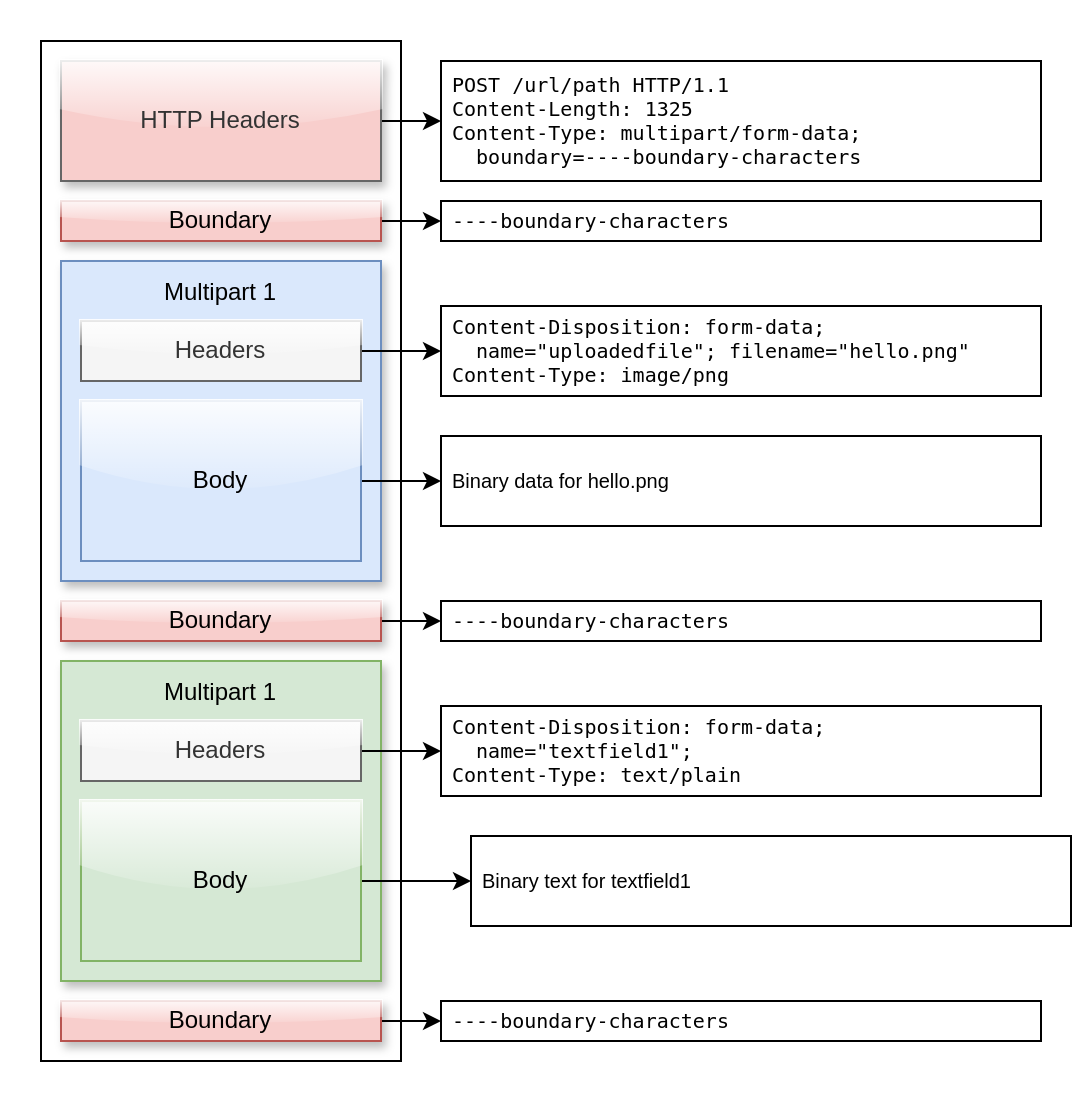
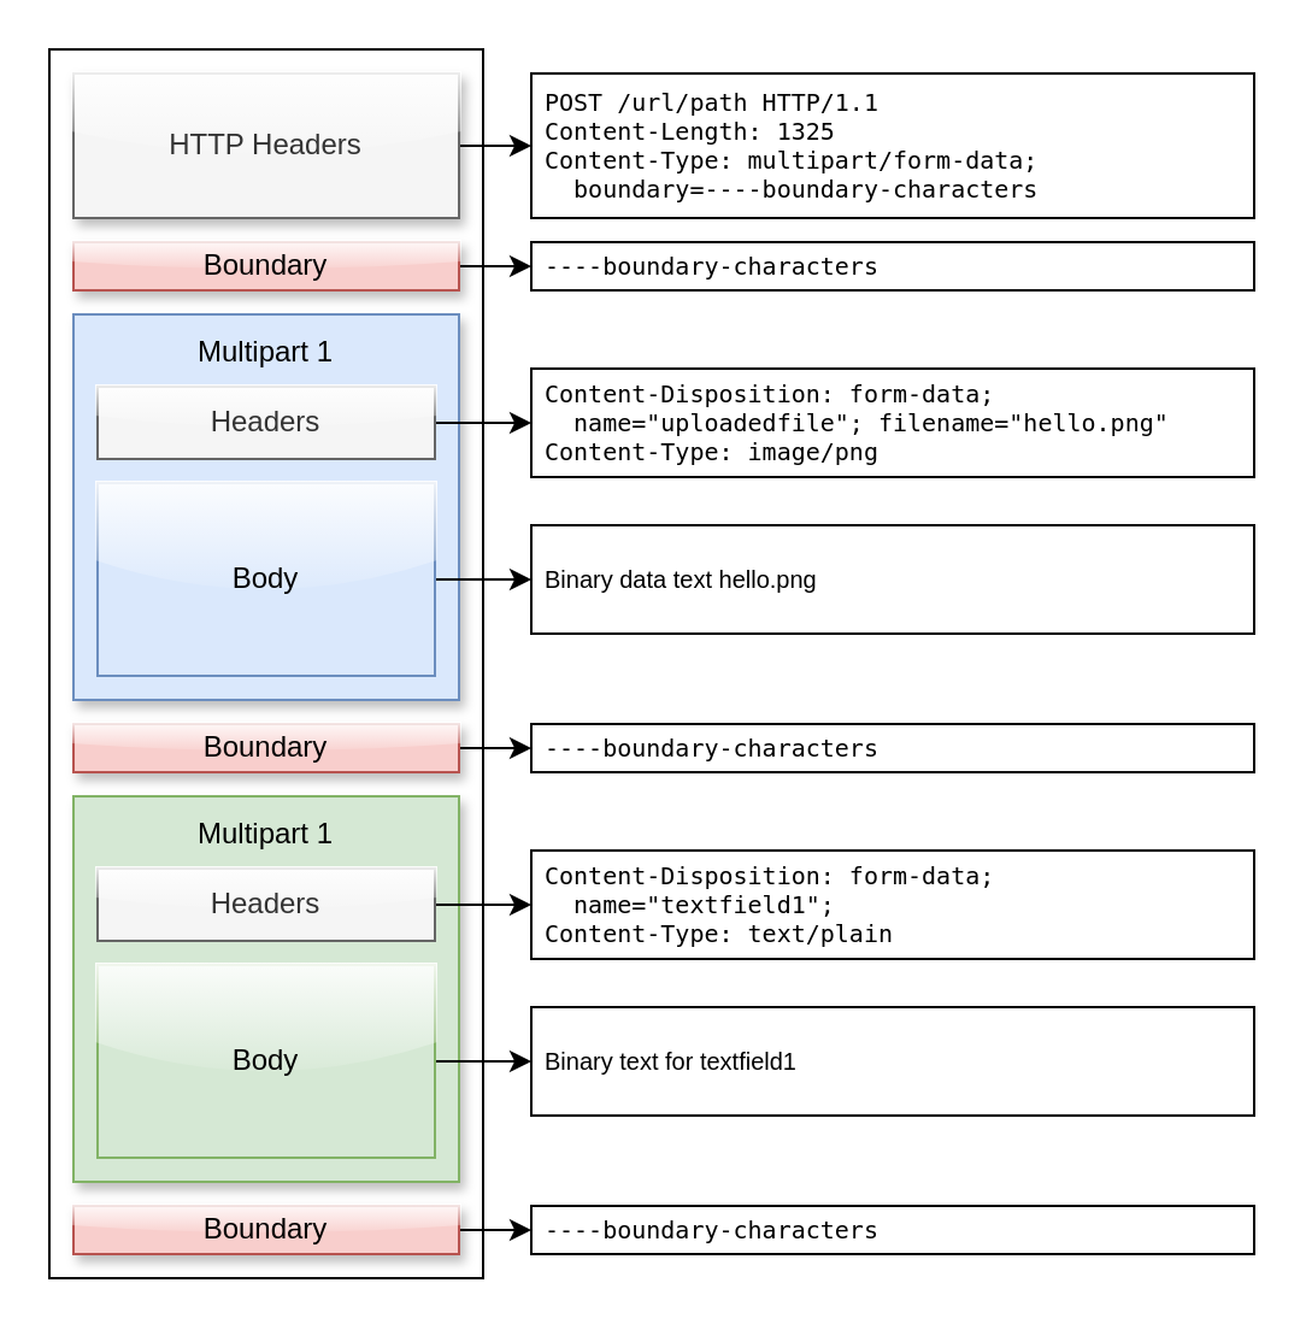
- <mxCell id="4" value="HTTP Headers" style="rounded=0;whiteSpace=wrap;html=1;fillColor=#f8cecc;fontColor=#333333;strokeColor=#666666;glass=1;shadow=1;" vertex="1" parent="1"><mxGeometry x="30" y="30" width="160" height="60" as="geometry" /></mxCell>
+ <mxCell id="4" value="HTTP Headers" style="rounded=0;whiteSpace=wrap;html=1;fillColor=#f5f5f5;fontColor=#333333;strokeColor=#666666;glass=1;shadow=1;" vertex="1" parent="1"><mxGeometry x="30" y="30" width="160" height="60" as="geometry" /></mxCell>
- <mxCell id="26" value="Binary data for hello.png" style="rounded=0;whiteSpace=wrap;html=1;align=left;fontSize=10;spacingLeft=4;" vertex="1" parent="1"><mxGeometry x="220" y="217.5" width="300" height="45" as="geometry" /></mxCell>
+ <mxCell id="26" value="Binary data text hello.png" style="rounded=0;whiteSpace=wrap;html=1;align=left;fontSize=10;spacingLeft=4;" vertex="1" parent="1"><mxGeometry x="220" y="217.5" width="300" height="45" as="geometry" /></mxCell>
- <mxCell id="27" value="Binary text for textfield1" style="rounded=0;whiteSpace=wrap;html=1;align=left;fontSize=10;spacingLeft=4;" vertex="1" parent="1"><mxGeometry x="235" y="417.5" width="300" height="45" as="geometry" /></mxCell>
+ <mxCell id="27" value="Binary text for textfield1" style="rounded=0;whiteSpace=wrap;html=1;align=left;fontSize=10;spacingLeft=4;" vertex="1" parent="1"><mxGeometry x="220" y="417.5" width="300" height="45" as="geometry" /></mxCell>
